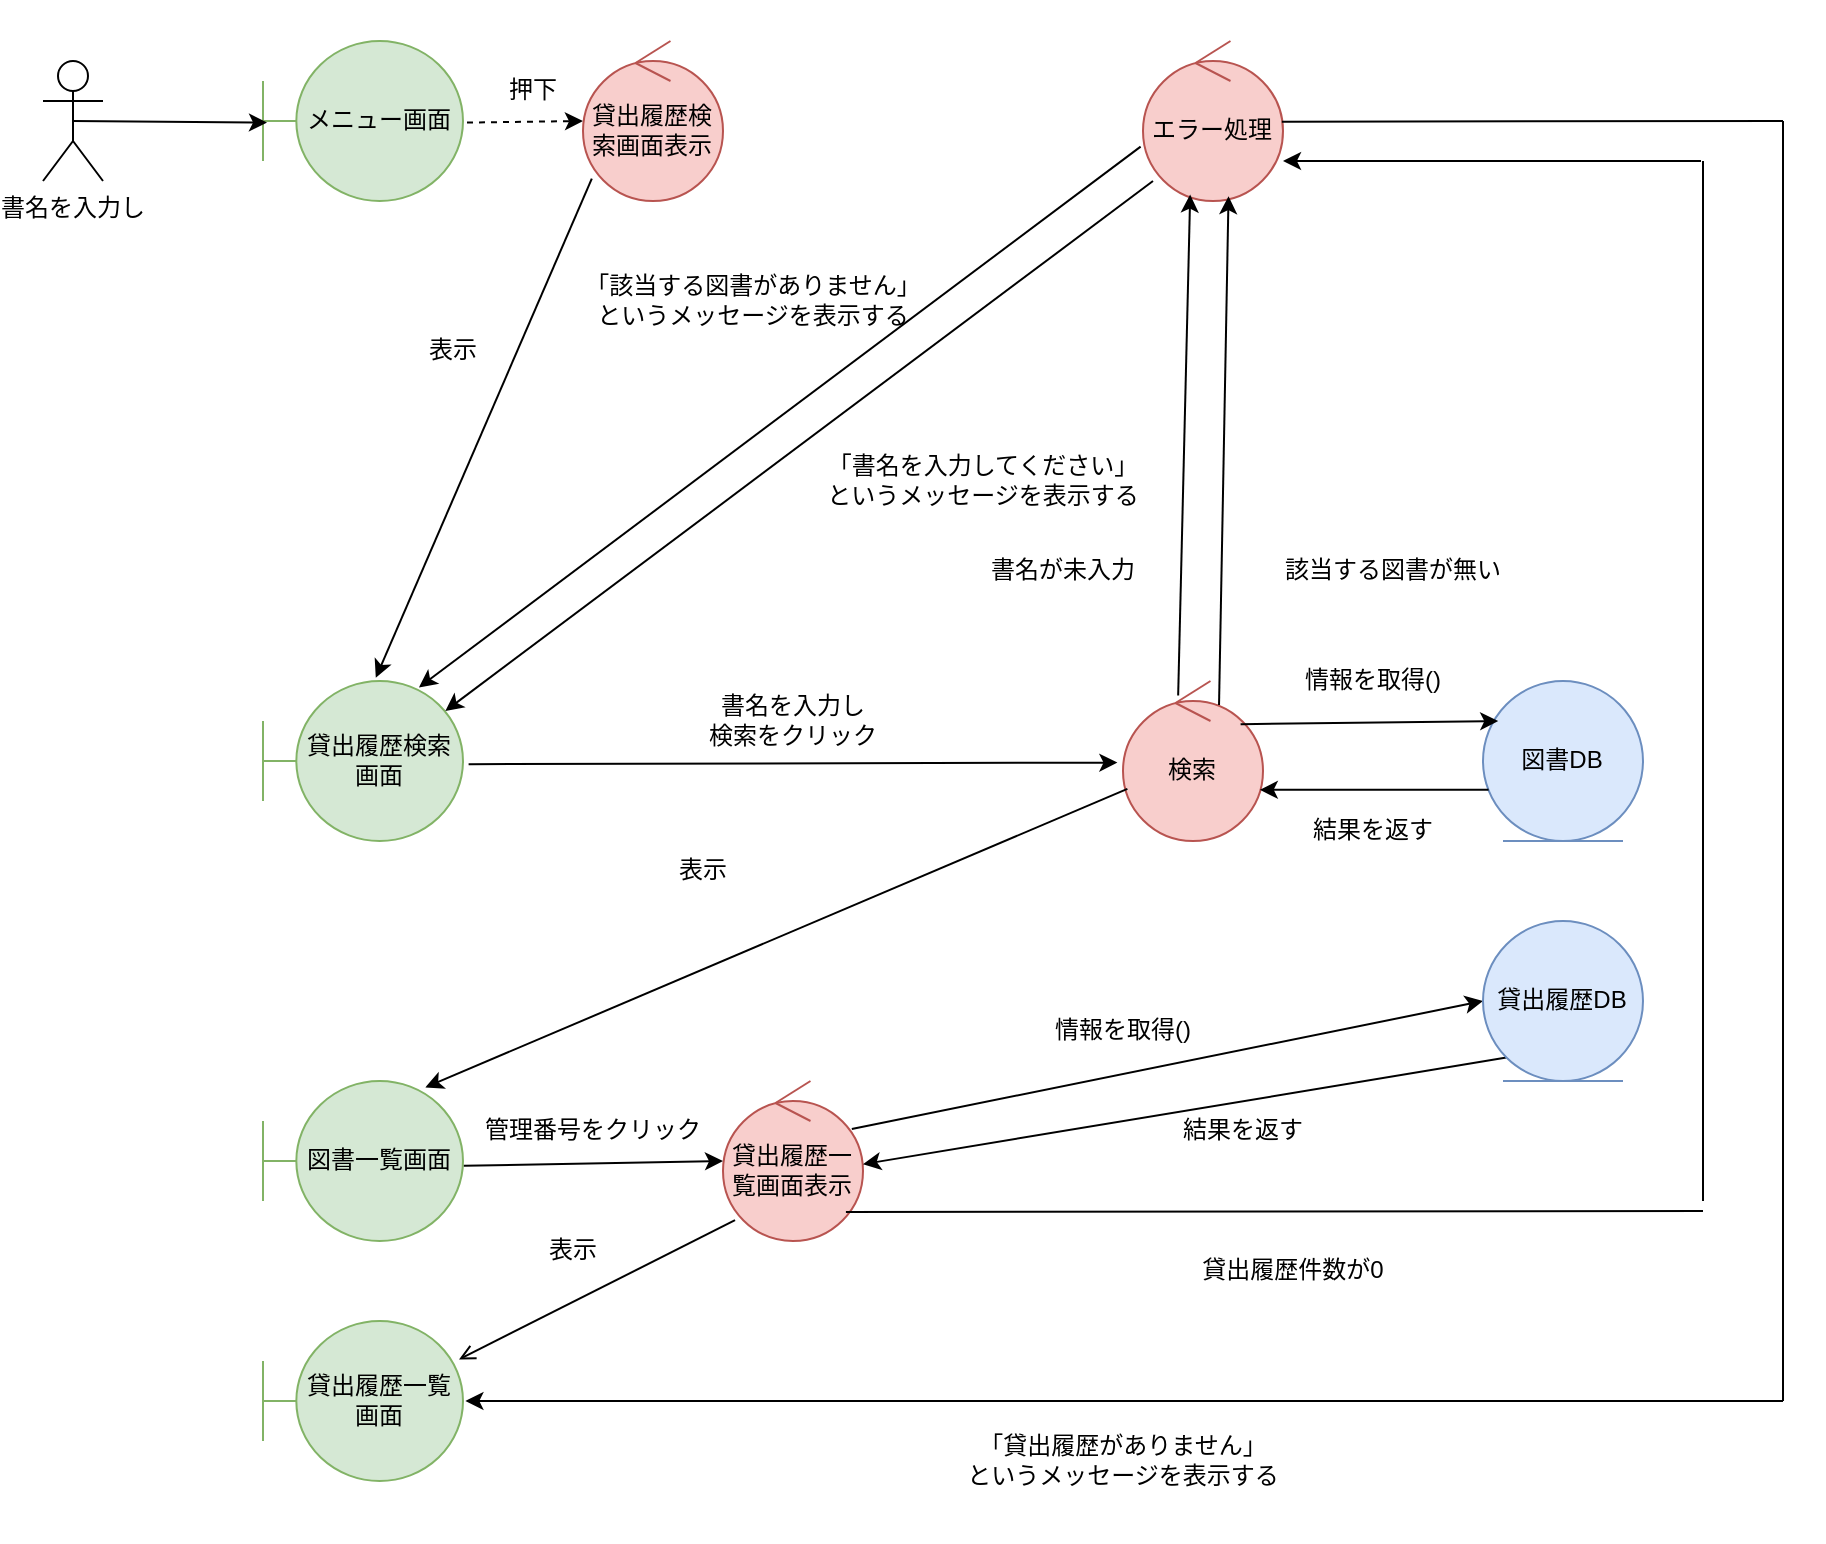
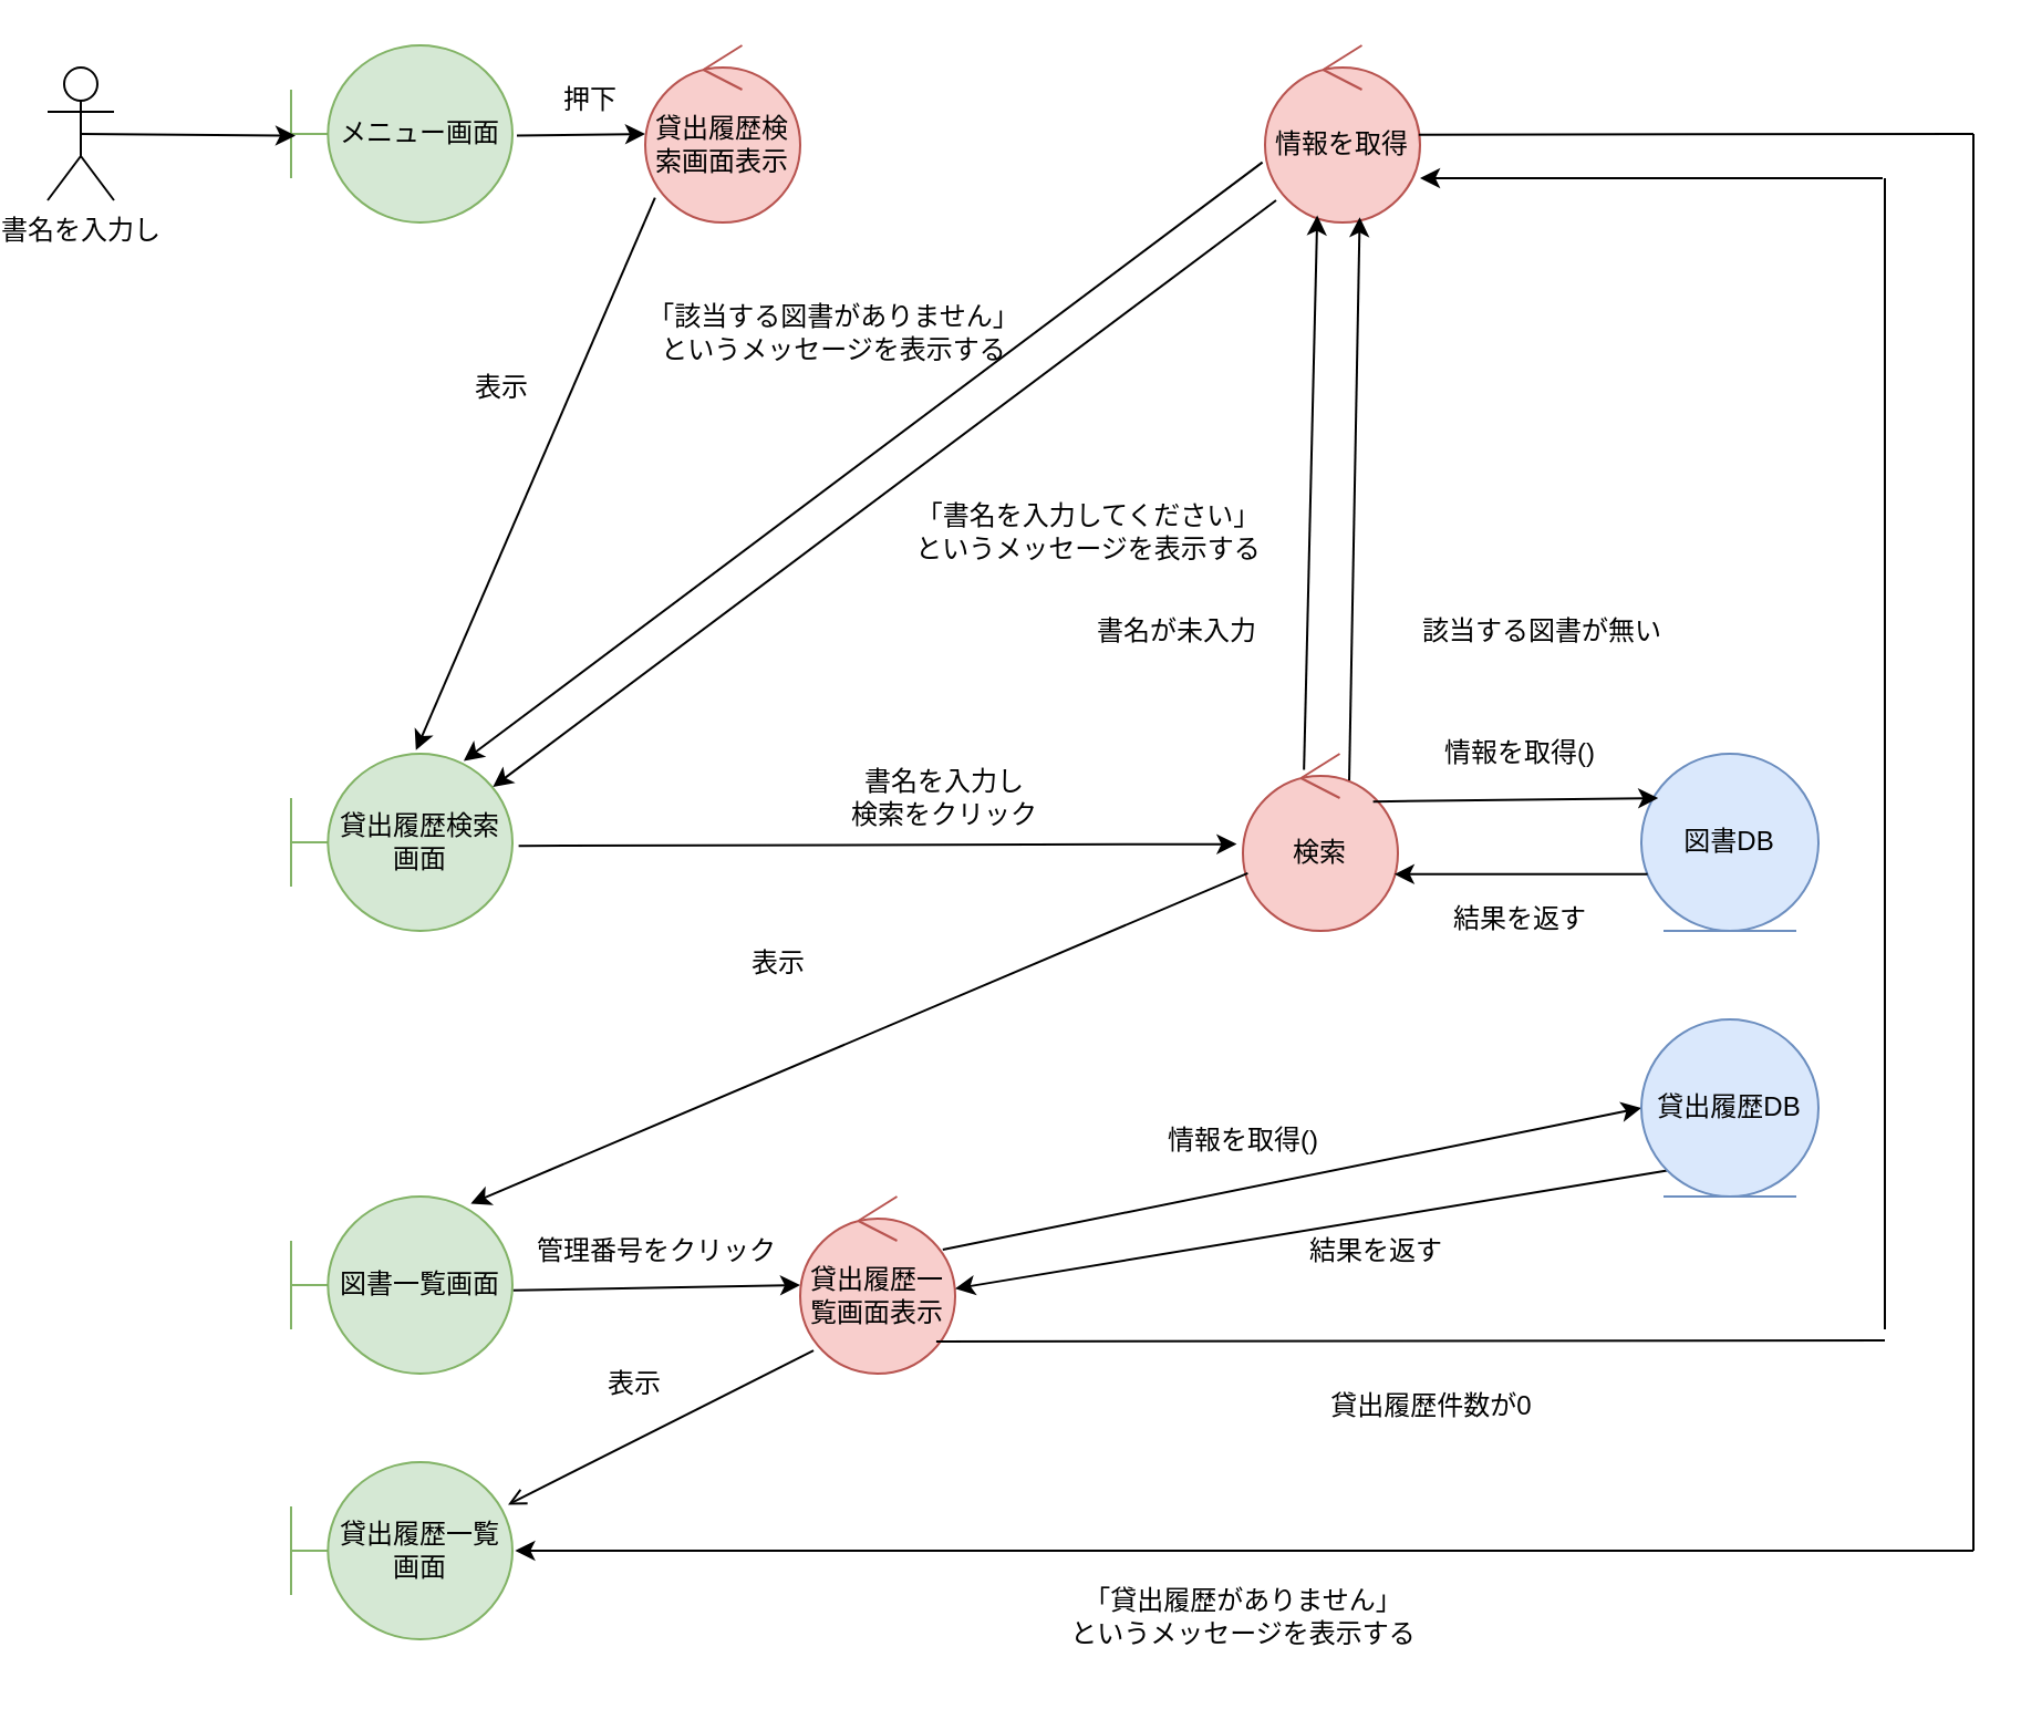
- <mxCell id="6" value="" style="endArrow=classic;html=1;exitX=1.02;exitY=0.51;exitDx=0;exitDy=0;exitPerimeter=0;dashed=1;" edge="1" parent="1" source="3" target="7"><mxGeometry width="50" height="50" relative="1" as="geometry"><mxPoint x="230" y="180" as="sourcePoint" /><mxPoint x="290" y="210" as="targetPoint" /></mxGeometry></mxCell>
+ <mxCell id="6" value="" style="endArrow=classic;html=1;exitX=1.02;exitY=0.51;exitDx=0;exitDy=0;exitPerimeter=0;" edge="1" parent="1" source="3" target="7"><mxGeometry width="50" height="50" relative="1" as="geometry"><mxPoint x="230" y="180" as="sourcePoint" /><mxPoint x="290" y="210" as="targetPoint" /></mxGeometry></mxCell>
- <mxCell id="30" value="エラー処理" style="ellipse;shape=umlControl;whiteSpace=wrap;html=1;fillColor=#f8cecc;strokeColor=#b85450;" vertex="1" parent="1"><mxGeometry x="570" y="20" width="70" height="80" as="geometry" /></mxCell>
+ <mxCell id="30" value="情報を取得" style="ellipse;shape=umlControl;whiteSpace=wrap;html=1;fillColor=#f8cecc;strokeColor=#b85450;" vertex="1" parent="1"><mxGeometry x="570" y="20" width="70" height="80" as="geometry" /></mxCell>
- <mxCell id="13" value="書名を入力し&lt;div&gt;検索をクリック&lt;/div&gt;" style="text;html=1;align=center;verticalAlign=middle;resizable=0;points=[];autosize=1;strokeColor=none;fillColor=none;" vertex="1" parent="1"><mxGeometry x="340" y="340" width="110" height="40" as="geometry" /></mxCell>
+ <mxCell id="13" value="書名を入力し&lt;div&gt;検索をクリック&lt;/div&gt;" style="text;html=1;align=center;verticalAlign=middle;resizable=0;points=[];autosize=1;strokeColor=none;fillColor=none;" vertex="1" parent="1"><mxGeometry x="370" y="340" width="110" height="40" as="geometry" /></mxCell>
